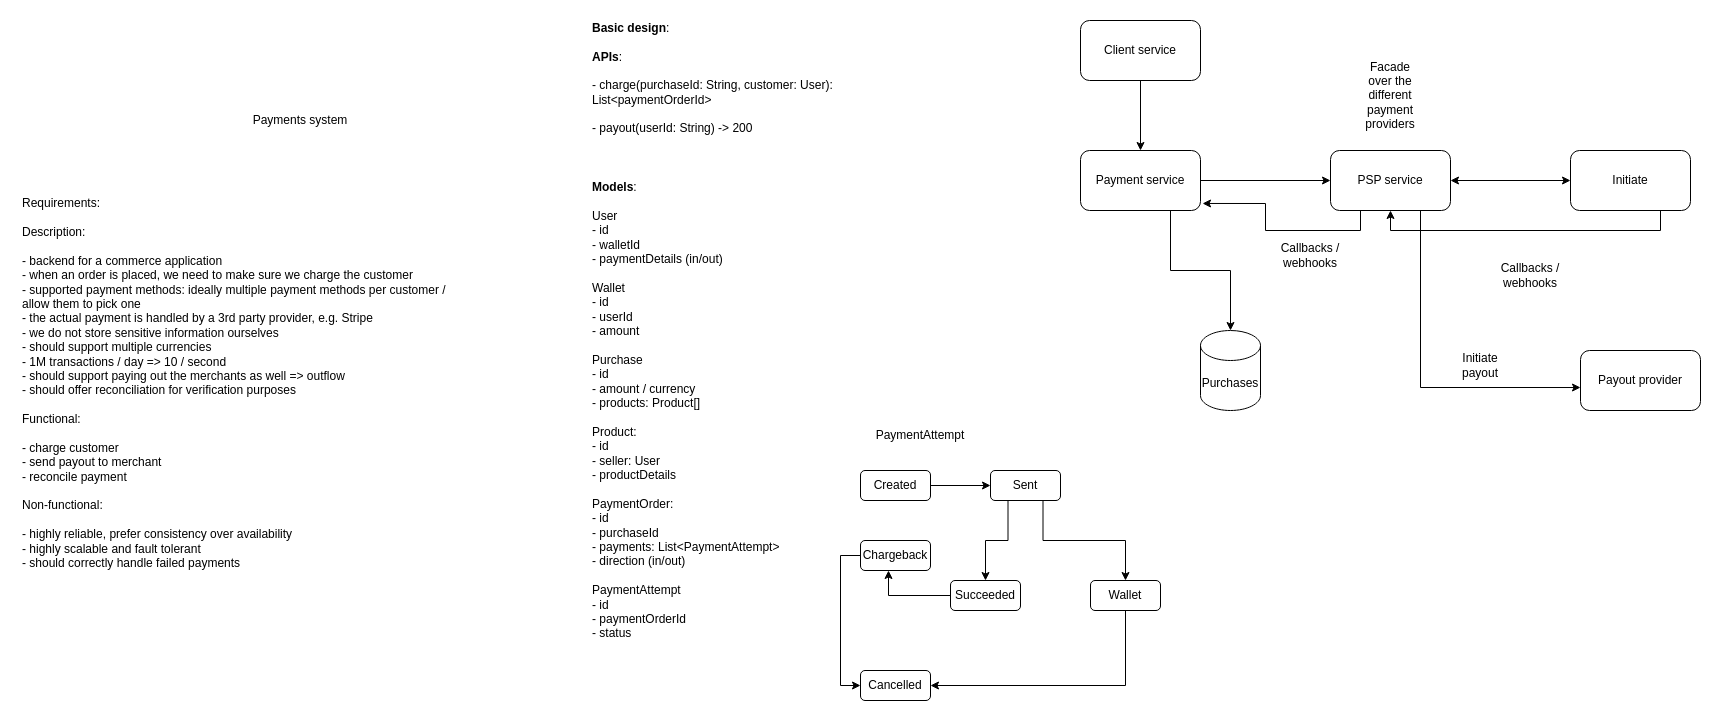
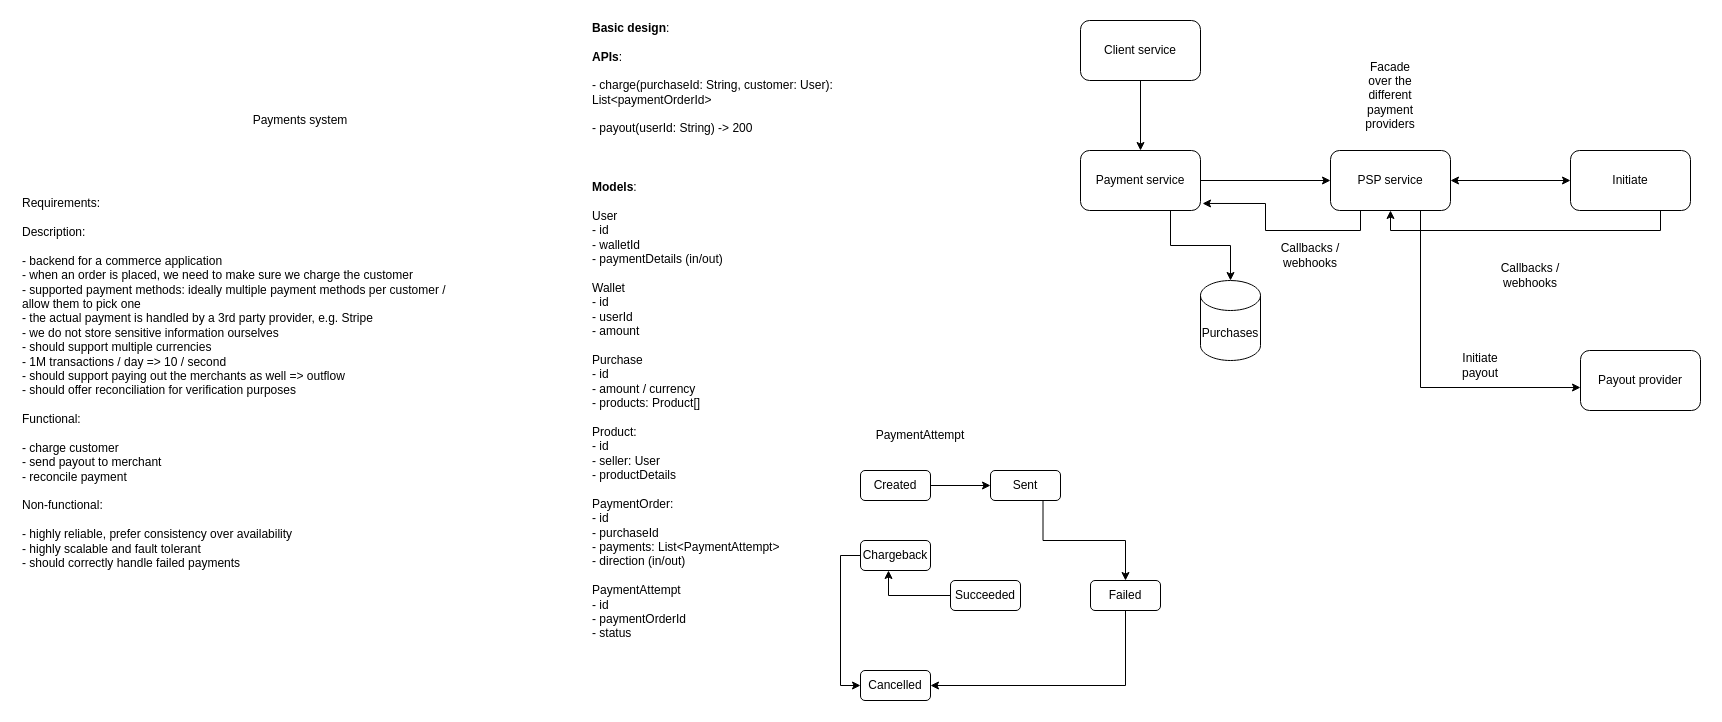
- <mxCell id="11" value="Purchases" style="shape=cylinder3;whiteSpace=wrap;html=1;boundedLbl=1;backgroundOutline=1;size=15;" vertex="1" parent="1"><mxGeometry x="1200" y="330" width="60" height="80" as="geometry" /></mxCell>
+ <mxCell id="11" value="Purchases" style="shape=cylinder3;whiteSpace=wrap;html=1;boundedLbl=1;backgroundOutline=1;size=15;" vertex="1" parent="1"><mxGeometry x="1200" y="280" width="60" height="80" as="geometry" /></mxCell>
- <mxCell id="23" style="edgeStyle=orthogonalEdgeStyle;rounded=0;orthogonalLoop=1;jettySize=auto;html=1;exitX=0.25;exitY=1;exitDx=0;exitDy=0;entryX=0.5;entryY=0;entryDx=0;entryDy=0;" edge="1" parent="1" source="25" target="26"><mxGeometry relative="1" as="geometry" /></mxCell>
- <mxCell id="28" value="Wallet" style="rounded=1;whiteSpace=wrap;html=1;" vertex="1" parent="1"><mxGeometry x="1090" y="580" width="70" height="30" as="geometry" /></mxCell>
+ <mxCell id="28" value="Failed" style="rounded=1;whiteSpace=wrap;html=1;" vertex="1" parent="1"><mxGeometry x="1090" y="580" width="70" height="30" as="geometry" /></mxCell>
